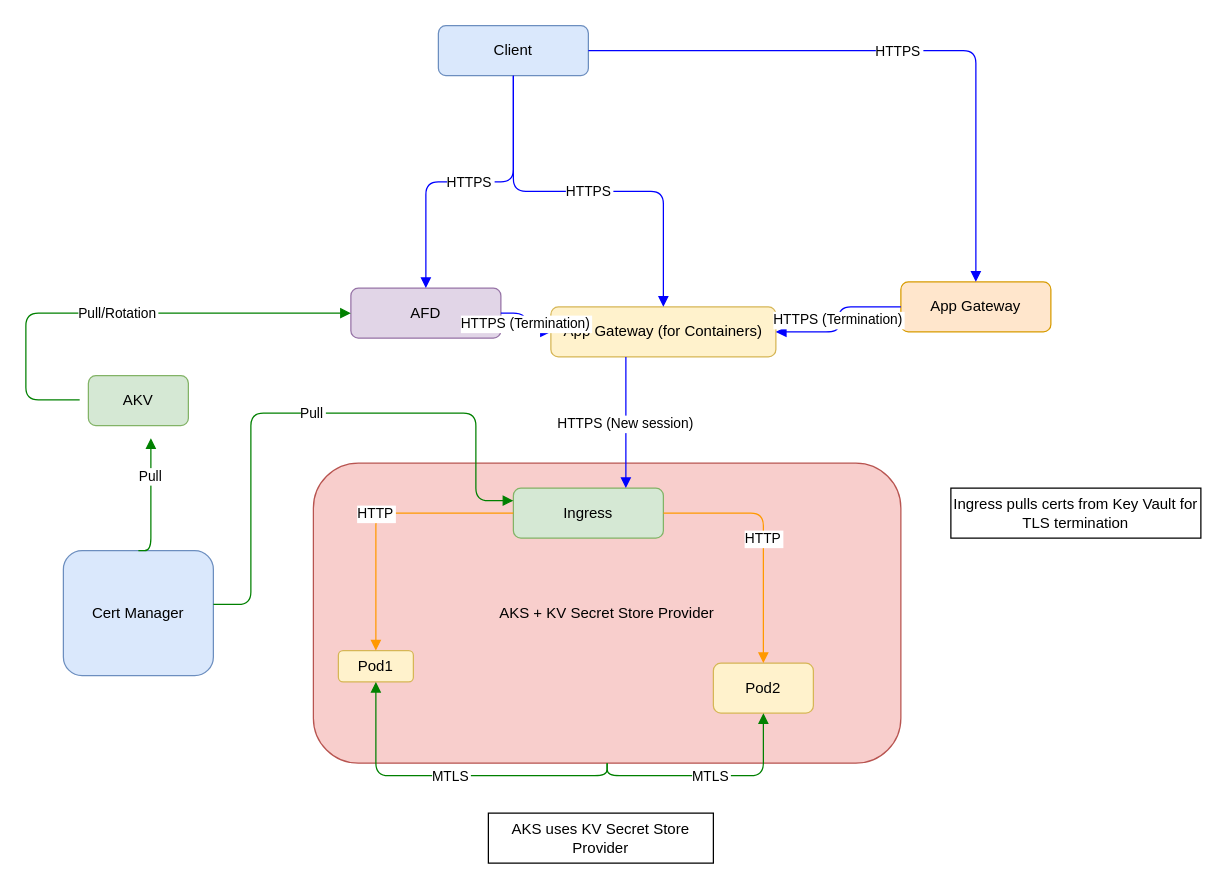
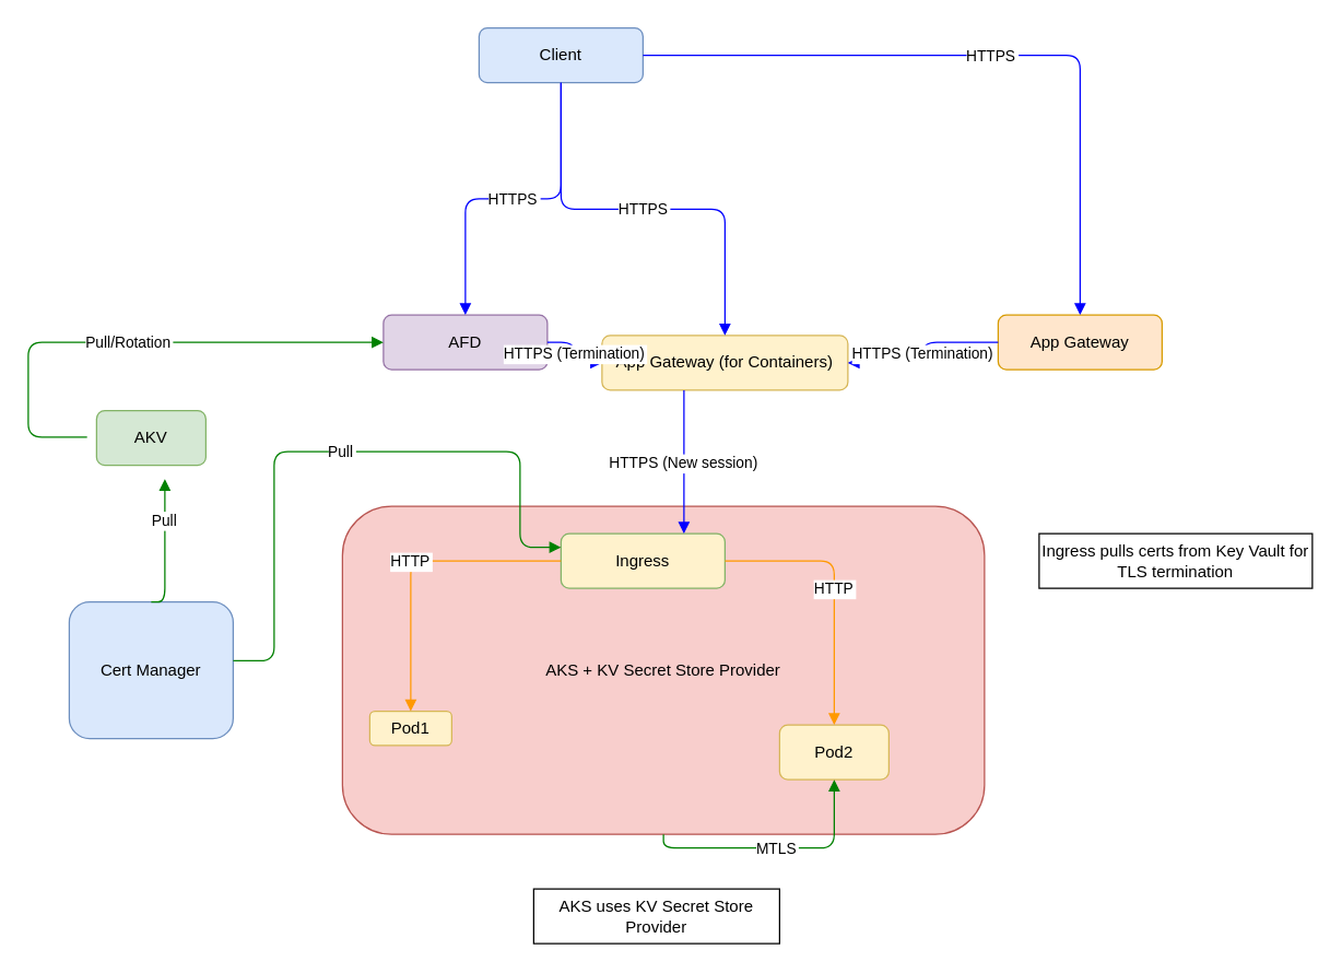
- <mxCell id="4" value="App Gateway" style="rounded=1;whiteSpace=wrap;html=1;fillColor=#ffe6cc;strokeColor=#d79b00;" parent="1" vertex="1"><mxGeometry x="720" y="225" width="120" height="40" as="geometry" /></mxCell>
+ <mxCell id="4" value="App Gateway" style="rounded=1;whiteSpace=wrap;html=1;fillColor=#ffe6cc;strokeColor=#d79b00;" parent="1" vertex="1"><mxGeometry x="730" y="230" width="120" height="40" as="geometry" /></mxCell>
- <mxCell id="7" value="Ingress" style="rounded=1;whiteSpace=wrap;html=1;fillColor=#d5e8d4;strokeColor=#82b366;" parent="1" vertex="1"><mxGeometry x="410" y="390" width="120" height="40" as="geometry" /></mxCell>
+ <mxCell id="7" value="Ingress" style="rounded=1;whiteSpace=wrap;html=1;fillColor=#fff2cc;strokeColor=#82b366;" parent="1" vertex="1"><mxGeometry x="410" y="390" width="120" height="40" as="geometry" /></mxCell>
- <mxCell id="20" value="MTLS" style="edgeStyle=orthogonalEdgeStyle;endArrow=block;strokeColor=#008000;" parent="1" source="6" target="8" edge="1"><mxGeometry relative="1" as="geometry" /></mxCell>
